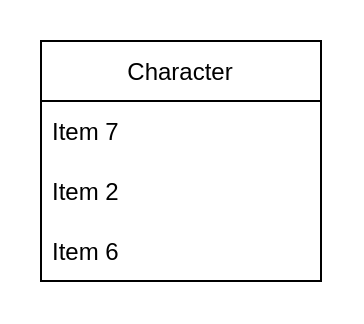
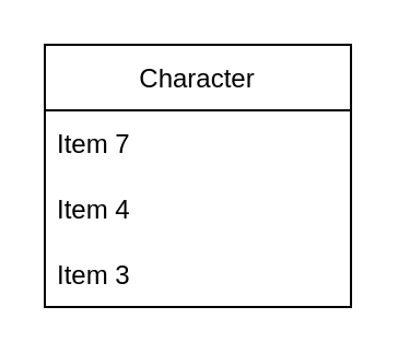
- <mxCell id="4" value="Item 2" style="text;strokeColor=none;fillColor=none;align=left;verticalAlign=middle;spacingLeft=4;spacingRight=4;overflow=hidden;points=[[0,0.5],[1,0.5]];portConstraint=eastwest;rotatable=0;" vertex="1" parent="2"><mxGeometry y="60" width="140" height="30" as="geometry" /></mxCell>
+ <mxCell id="4" value="Item 4" style="text;strokeColor=none;fillColor=none;align=left;verticalAlign=middle;spacingLeft=4;spacingRight=4;overflow=hidden;points=[[0,0.5],[1,0.5]];portConstraint=eastwest;rotatable=0;" vertex="1" parent="2"><mxGeometry y="60" width="140" height="30" as="geometry" /></mxCell>
- <mxCell id="5" value="Item 6" style="text;strokeColor=none;fillColor=none;align=left;verticalAlign=middle;spacingLeft=4;spacingRight=4;overflow=hidden;points=[[0,0.5],[1,0.5]];portConstraint=eastwest;rotatable=0;" vertex="1" parent="2"><mxGeometry y="90" width="140" height="30" as="geometry" /></mxCell>
+ <mxCell id="5" value="Item 3" style="text;strokeColor=none;fillColor=none;align=left;verticalAlign=middle;spacingLeft=4;spacingRight=4;overflow=hidden;points=[[0,0.5],[1,0.5]];portConstraint=eastwest;rotatable=0;" vertex="1" parent="2"><mxGeometry y="90" width="140" height="30" as="geometry" /></mxCell>
